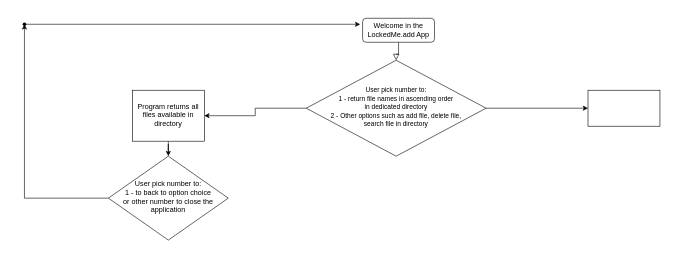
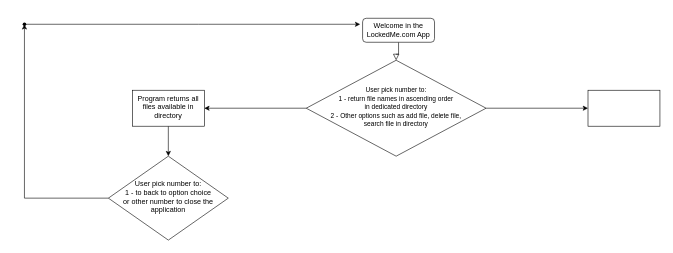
- <mxCell id="3" value="Welcome in the LockedMe.add App" style="rounded=1;whiteSpace=wrap;html=1;fontSize=12;glass=0;strokeWidth=1;shadow=0;" parent="1" vertex="1"><mxGeometry x="604" y="30" width="120" height="40" as="geometry" /></mxCell>
+ <mxCell id="3" value="Welcome in the LockedMe.com App" style="rounded=1;whiteSpace=wrap;html=1;fontSize=12;glass=0;strokeWidth=1;shadow=0;" parent="1" vertex="1"><mxGeometry x="604" y="30" width="120" height="40" as="geometry" /></mxCell>
- <mxCell id="9" value="Program returns all files available in directory" style="whiteSpace=wrap;html=1;shadow=0;strokeWidth=1;spacing=6;spacingTop=-4;" vertex="1" parent="1"><mxGeometry x="220" y="150" width="120" height="85" as="geometry" /></mxCell>
+ <mxCell id="9" value="Program returns all files available in directory" style="whiteSpace=wrap;html=1;shadow=0;strokeWidth=1;spacing=6;spacingTop=-4;" vertex="1" parent="1"><mxGeometry x="220" y="150" width="120" height="60" as="geometry" /></mxCell>
